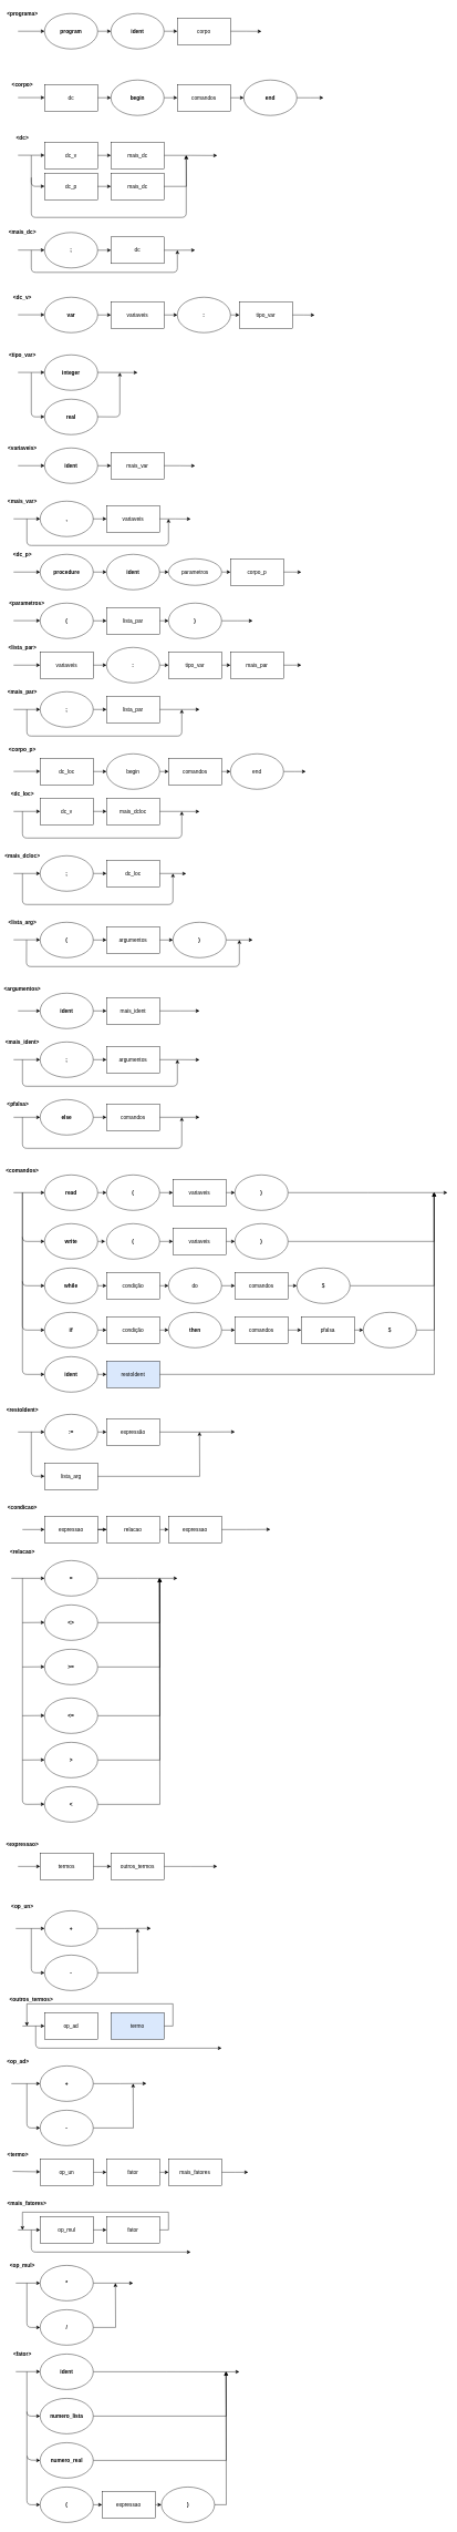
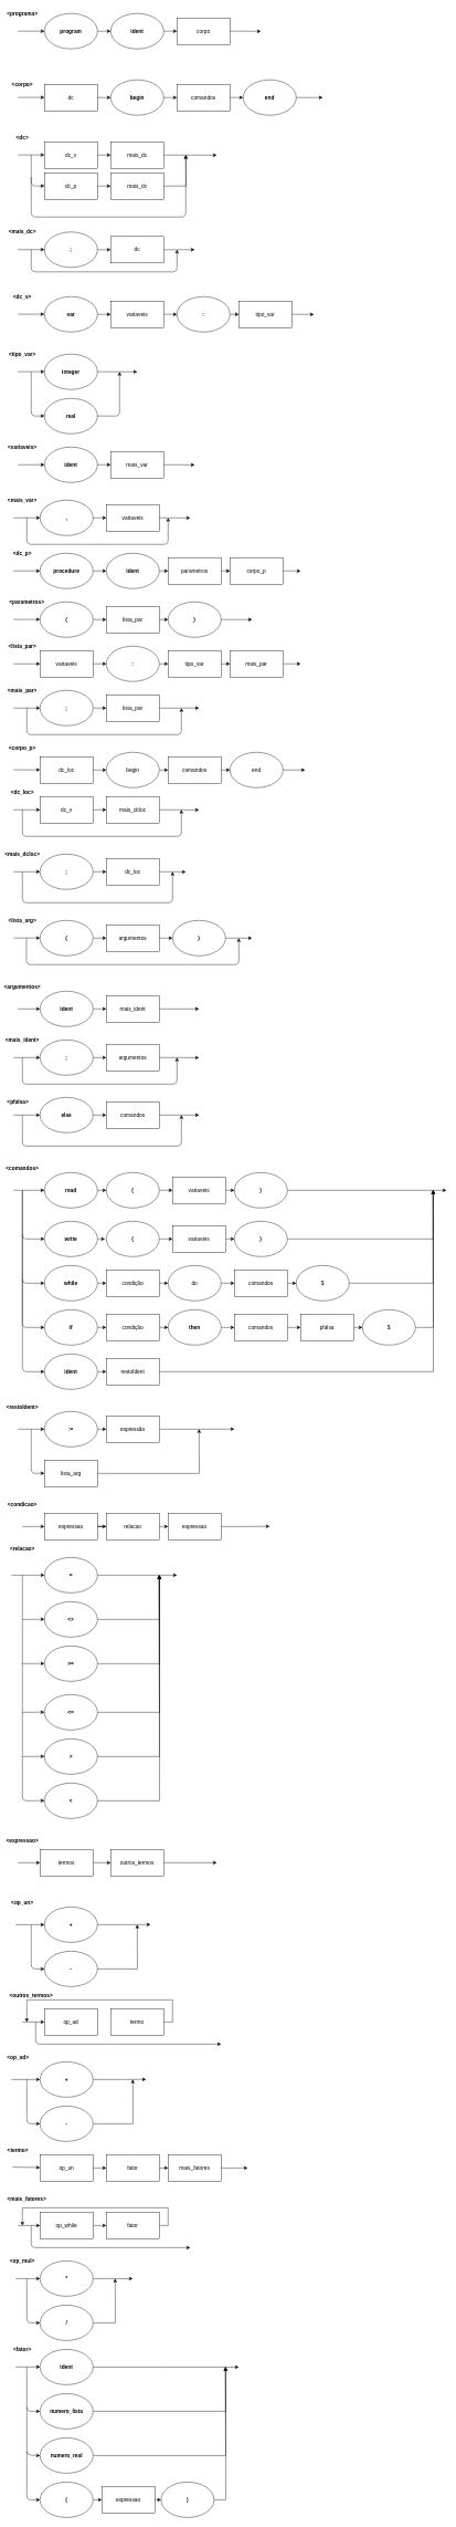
- <mxCell id="76" value="parametros" style="ellipse;whiteSpace=wrap;html=1;" parent="1" vertex="1"><mxGeometry x="380" y="1260" width="120" height="60" as="geometry" /></mxCell>
+ <mxCell id="76" value="parametros" style="rounded=0;whiteSpace=wrap;html=1;" parent="1" vertex="1"><mxGeometry x="380" y="1260" width="120" height="60" as="geometry" /></mxCell>
- <mxCell id="201" value="restoIdent" style="rounded=0;whiteSpace=wrap;html=1;fillColor=#dae8fc;" parent="1" vertex="1"><mxGeometry x="240" y="3070" width="120" height="60" as="geometry" /></mxCell>
+ <mxCell id="201" value="restoIdent" style="rounded=0;whiteSpace=wrap;html=1;" parent="1" vertex="1"><mxGeometry x="240" y="3070" width="120" height="60" as="geometry" /></mxCell>
- <mxCell id="257" value="termo" style="rounded=0;whiteSpace=wrap;html=1;fillColor=#dae8fc;" vertex="1" parent="1"><mxGeometry x="250" y="4540" width="120" height="60" as="geometry" /></mxCell>
+ <mxCell id="257" value="termo" style="rounded=0;whiteSpace=wrap;html=1;" vertex="1" parent="1"><mxGeometry x="250" y="4540" width="120" height="60" as="geometry" /></mxCell>
- <mxCell id="277" value="op_mul" style="rounded=0;whiteSpace=wrap;html=1;" vertex="1" parent="1"><mxGeometry x="90" y="5000" width="120" height="60" as="geometry" /></mxCell>
+ <mxCell id="277" value="op_while" style="rounded=0;whiteSpace=wrap;html=1;" vertex="1" parent="1"><mxGeometry x="90" y="5000" width="120" height="60" as="geometry" /></mxCell>
